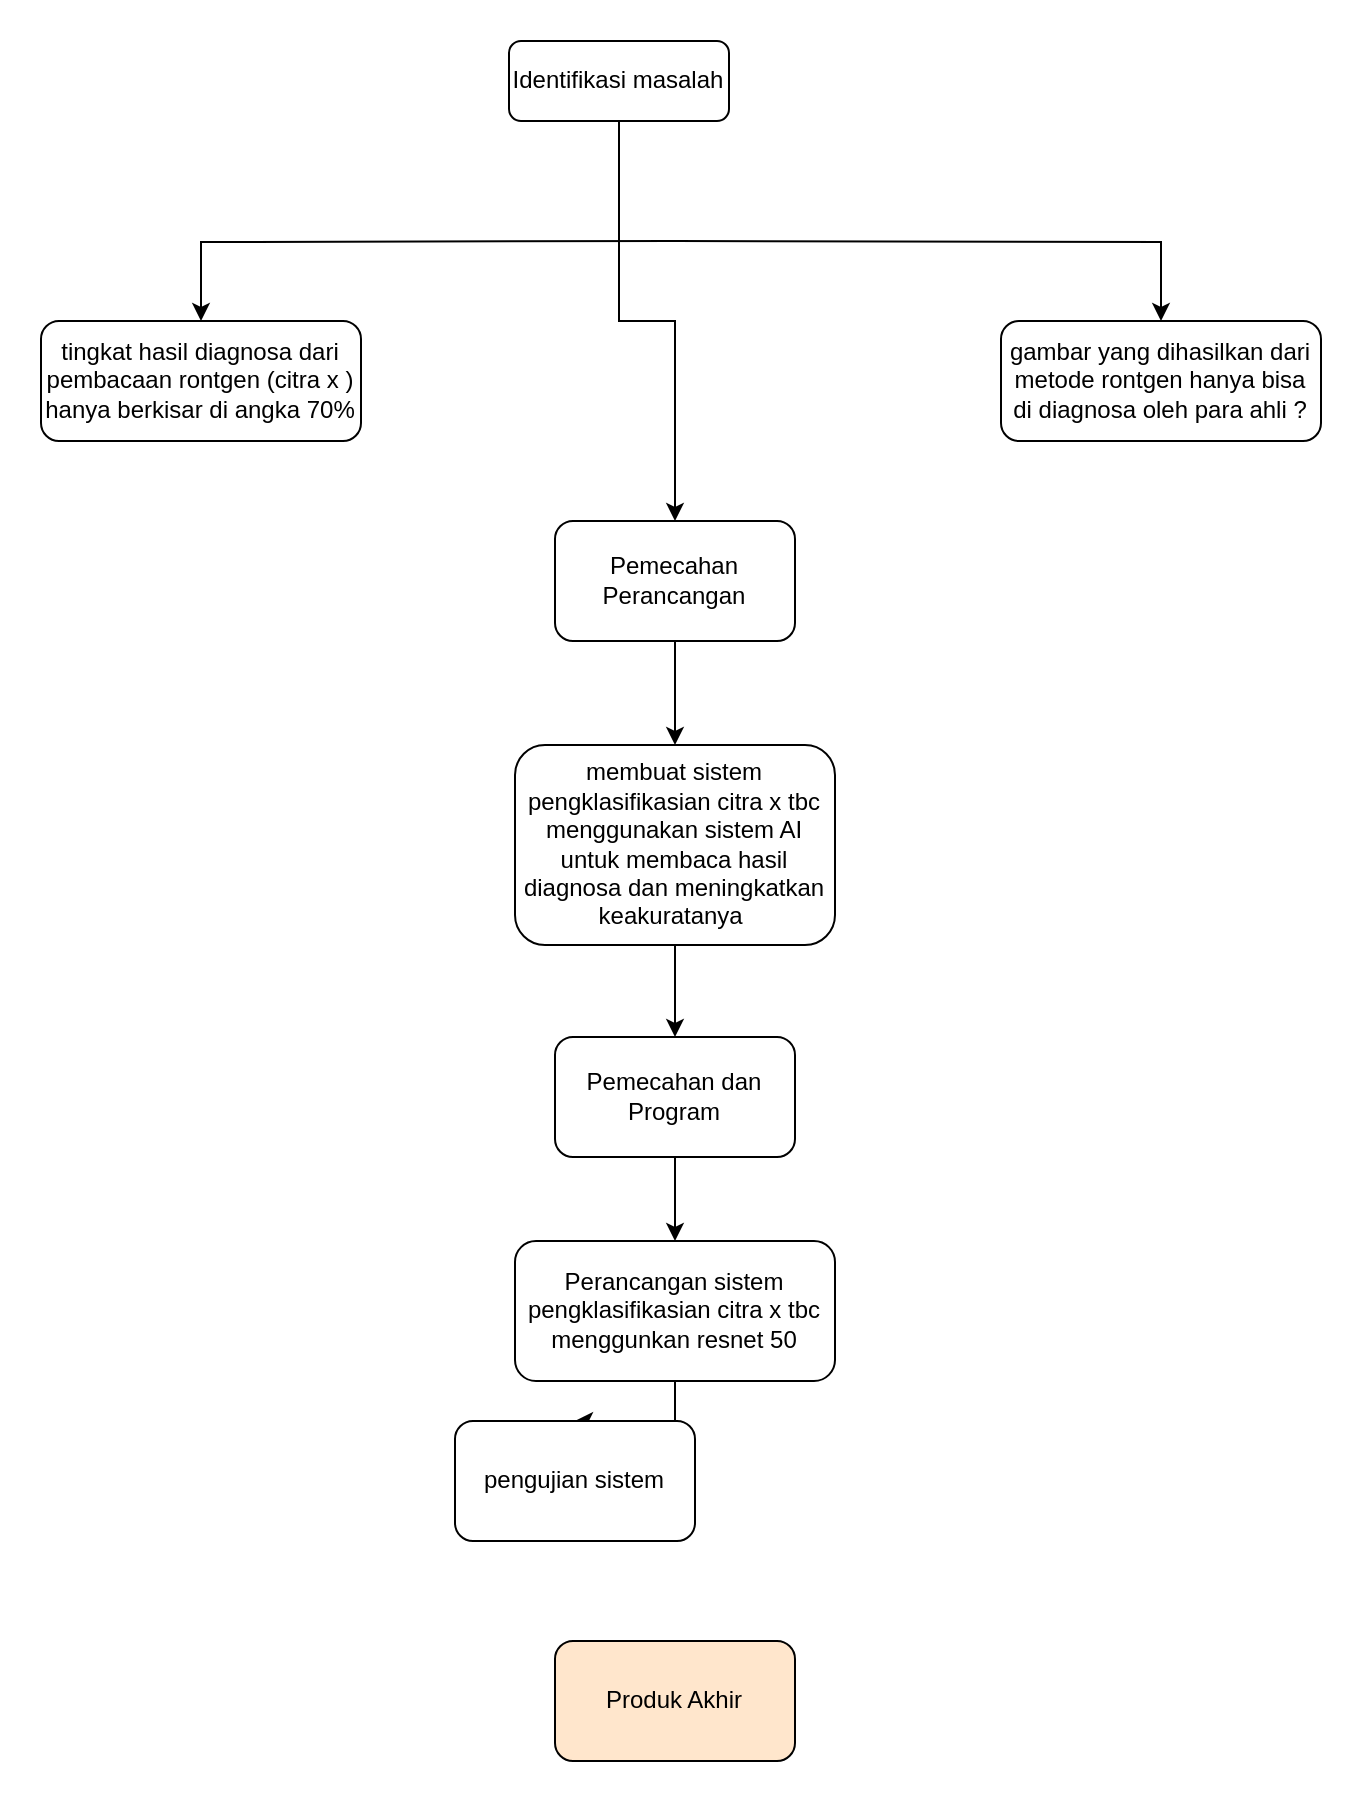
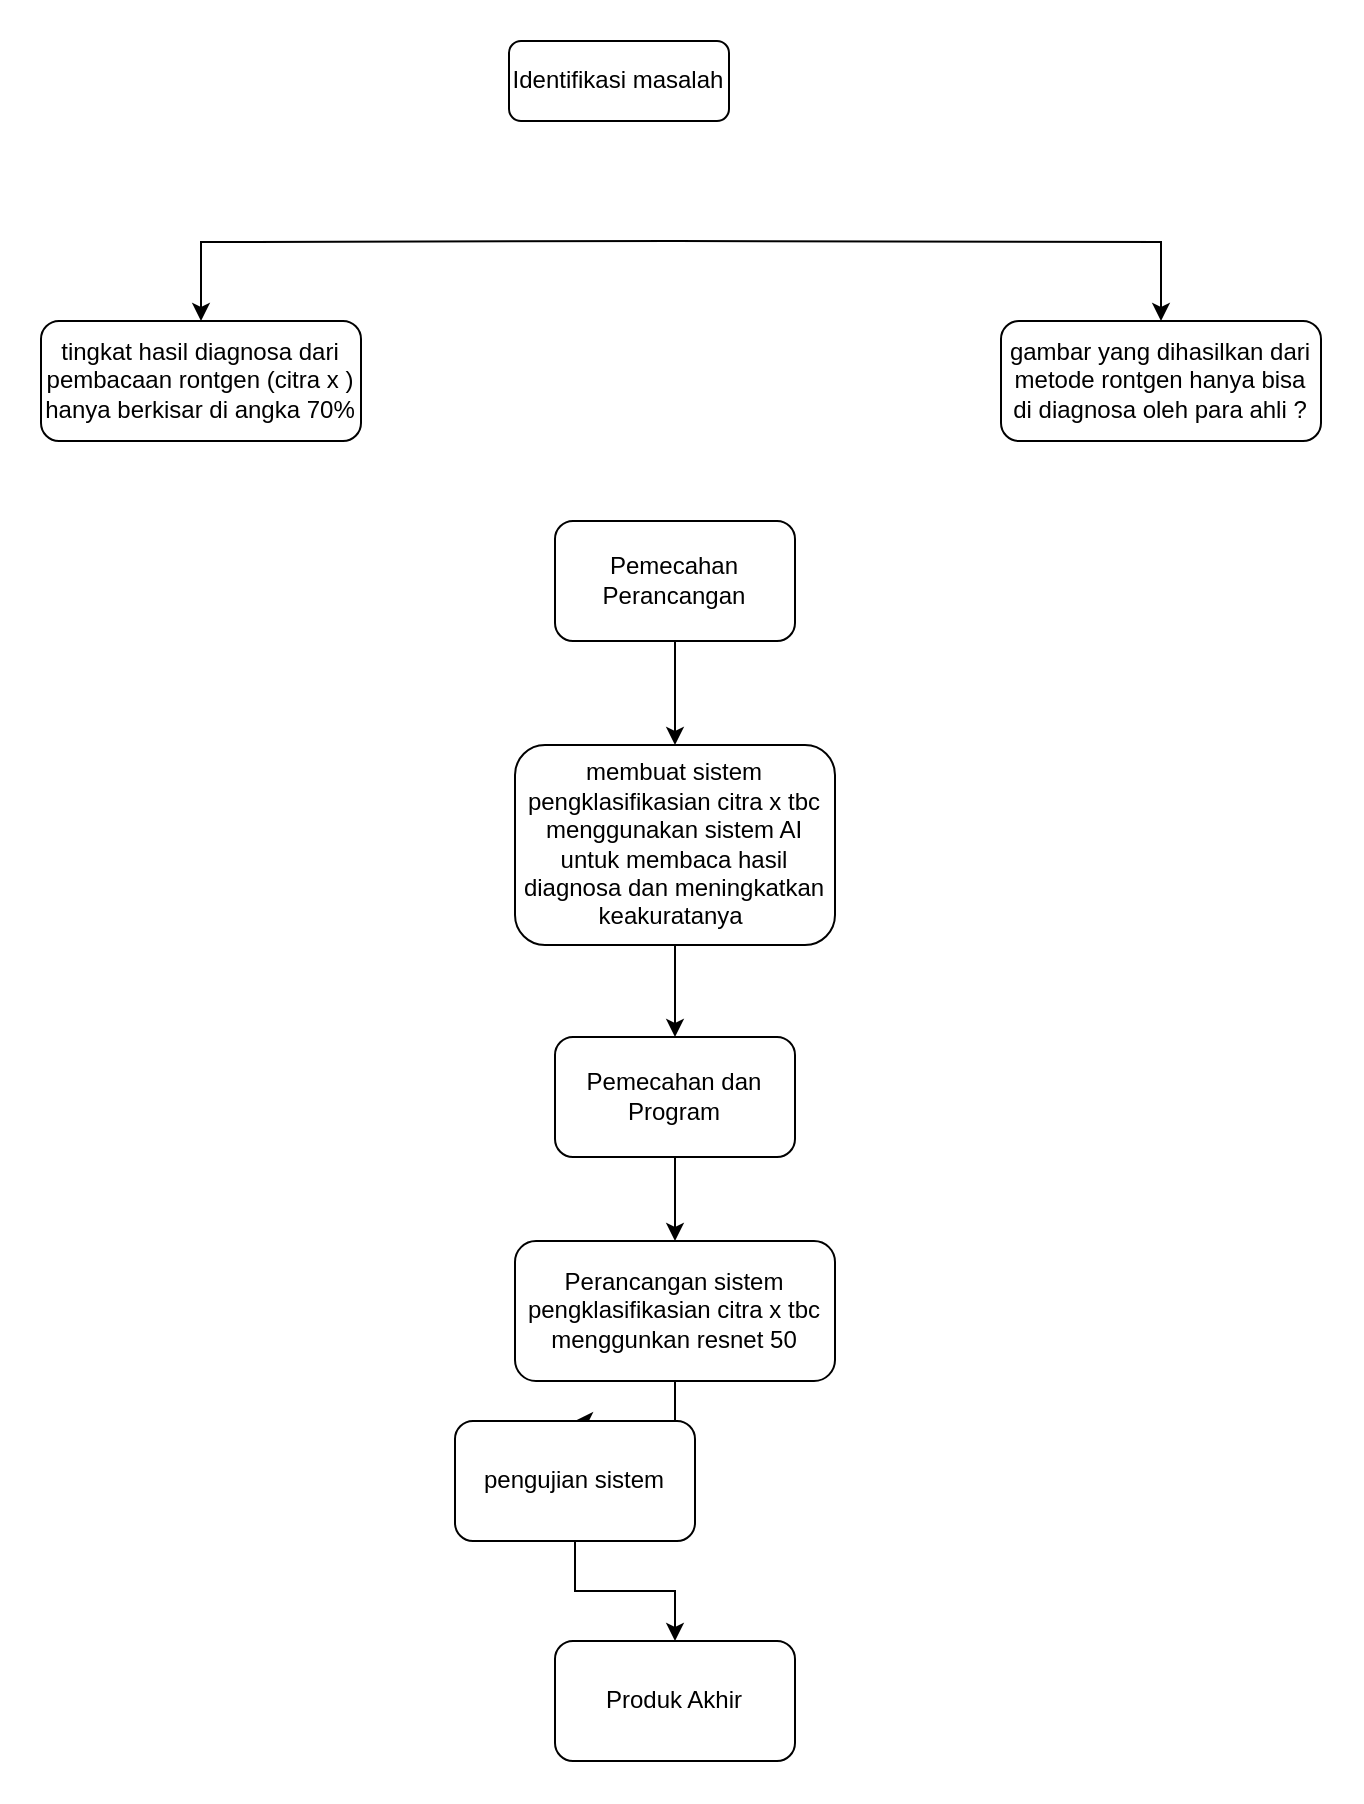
- <mxCell id="2" style="edgeStyle=orthogonalEdgeStyle;rounded=0;orthogonalLoop=1;jettySize=auto;html=1;entryX=0.5;entryY=0;entryDx=0;entryDy=0;" edge="1" parent="1" source="5" target="7"><mxGeometry relative="1" as="geometry" /></mxCell>
+ <mxCell id="16" value="" style="edgeStyle=orthogonalEdgeStyle;rounded=0;orthogonalLoop=1;jettySize=auto;html=1;" edge="1" parent="1" source="17" target="18"><mxGeometry relative="1" as="geometry" /></mxCell>
- <mxCell id="18" value="Produk Akhir" style="rounded=1;whiteSpace=wrap;html=1;fillColor=#ffe6cc;" vertex="1" parent="1"><mxGeometry x="277" y="820" width="120" height="60" as="geometry" /></mxCell>
+ <mxCell id="18" value="Produk Akhir" style="rounded=1;whiteSpace=wrap;html=1;" vertex="1" parent="1"><mxGeometry x="277" y="820" width="120" height="60" as="geometry" /></mxCell>
